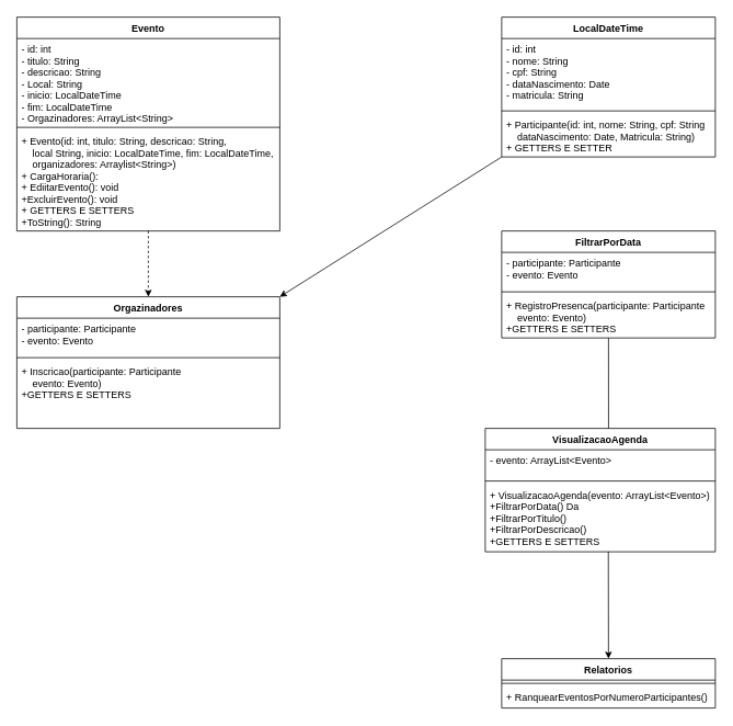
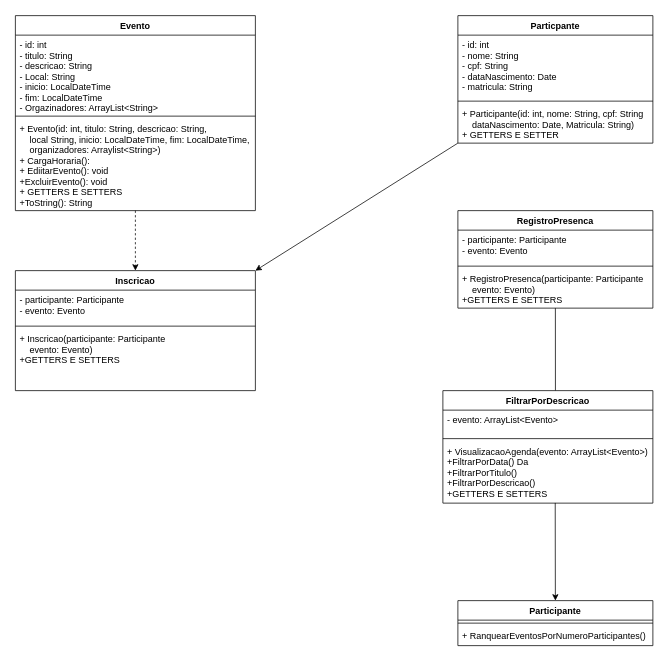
- <mxCell id="8" value="LocalDateTime" style="swimlane;fontStyle=1;align=center;verticalAlign=top;childLayout=stackLayout;horizontal=1;startSize=26;horizontalStack=0;resizeParent=1;resizeParentMax=0;resizeLast=0;collapsible=1;marginBottom=0;labelBackgroundColor=none;" vertex="1" parent="1"><mxGeometry x="610" width="260" height="170" as="geometry" y="20"><mxRectangle x="590" width="110" height="30" as="alternateBounds" /></mxGeometry></mxCell>
+ <mxCell id="8" value="Particpante" style="swimlane;fontStyle=1;align=center;verticalAlign=top;childLayout=stackLayout;horizontal=1;startSize=26;horizontalStack=0;resizeParent=1;resizeParentMax=0;resizeLast=0;collapsible=1;marginBottom=0;labelBackgroundColor=none;" vertex="1" parent="1"><mxGeometry x="610" width="260" height="170" as="geometry" y="20"><mxRectangle x="590" width="110" height="30" as="alternateBounds" /></mxGeometry></mxCell>
- <mxCell id="13" value="FiltrarPorData" style="swimlane;fontStyle=1;align=center;verticalAlign=top;childLayout=stackLayout;horizontal=1;startSize=26;horizontalStack=0;resizeParent=1;resizeParentMax=0;resizeLast=0;collapsible=1;marginBottom=0;labelBackgroundColor=none;" vertex="1" parent="1"><mxGeometry x="610" y="280" width="260" height="130" as="geometry"><mxRectangle x="590" y="290" width="140" height="30" as="alternateBounds" /></mxGeometry></mxCell>
+ <mxCell id="13" value="RegistroPresenca" style="swimlane;fontStyle=1;align=center;verticalAlign=top;childLayout=stackLayout;horizontal=1;startSize=26;horizontalStack=0;resizeParent=1;resizeParentMax=0;resizeLast=0;collapsible=1;marginBottom=0;labelBackgroundColor=none;" vertex="1" parent="1"><mxGeometry x="610" y="280" width="260" height="130" as="geometry"><mxRectangle x="590" y="290" width="140" height="30" as="alternateBounds" /></mxGeometry></mxCell>
- <mxCell id="17" value="Orgazinadores" style="swimlane;fontStyle=1;align=center;verticalAlign=top;childLayout=stackLayout;horizontal=1;startSize=26;horizontalStack=0;resizeParent=1;resizeParentMax=0;resizeLast=0;collapsible=1;marginBottom=0;labelBackgroundColor=none;" vertex="1" parent="1"><mxGeometry y="360" width="320" height="160" as="geometry" x="20" /></mxCell>
+ <mxCell id="17" value="Inscricao" style="swimlane;fontStyle=1;align=center;verticalAlign=top;childLayout=stackLayout;horizontal=1;startSize=26;horizontalStack=0;resizeParent=1;resizeParentMax=0;resizeLast=0;collapsible=1;marginBottom=0;labelBackgroundColor=none;" vertex="1" parent="1"><mxGeometry y="360" width="320" height="160" as="geometry" x="20" /></mxCell>
- <mxCell id="22" value="VisualizacaoAgenda" style="swimlane;fontStyle=1;align=center;verticalAlign=top;childLayout=stackLayout;horizontal=1;startSize=26;horizontalStack=0;resizeParent=1;resizeParentMax=0;resizeLast=0;collapsible=1;marginBottom=0;labelBackgroundColor=none;" vertex="1" parent="1"><mxGeometry x="590" y="520" width="280" height="150" as="geometry"><mxRectangle x="570" y="530" width="160" height="30" as="alternateBounds" /></mxGeometry></mxCell>
+ <mxCell id="22" value="FiltrarPorDescricao" style="swimlane;fontStyle=1;align=center;verticalAlign=top;childLayout=stackLayout;horizontal=1;startSize=26;horizontalStack=0;resizeParent=1;resizeParentMax=0;resizeLast=0;collapsible=1;marginBottom=0;labelBackgroundColor=none;" vertex="1" parent="1"><mxGeometry x="590" y="520" width="280" height="150" as="geometry"><mxRectangle x="570" y="530" width="160" height="30" as="alternateBounds" /></mxGeometry></mxCell>
- <mxCell id="26" value="Relatorios" style="swimlane;fontStyle=1;align=center;verticalAlign=top;childLayout=stackLayout;horizontal=1;startSize=26;horizontalStack=0;resizeParent=1;resizeParentMax=0;resizeLast=0;collapsible=1;marginBottom=0;labelBackgroundColor=none;" vertex="1" parent="1"><mxGeometry x="610" y="800" width="260" height="60" as="geometry" /></mxCell>
+ <mxCell id="26" value="Participante" style="swimlane;fontStyle=1;align=center;verticalAlign=top;childLayout=stackLayout;horizontal=1;startSize=26;horizontalStack=0;resizeParent=1;resizeParentMax=0;resizeLast=0;collapsible=1;marginBottom=0;labelBackgroundColor=none;" vertex="1" parent="1"><mxGeometry x="610" y="800" width="260" height="60" as="geometry" /></mxCell>
